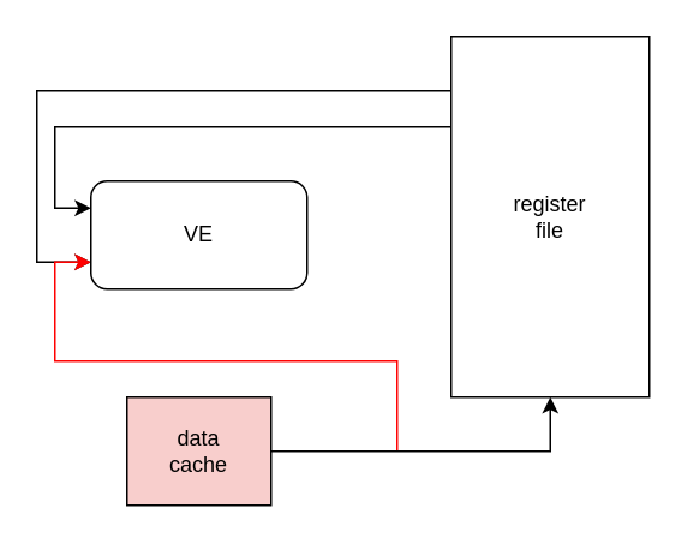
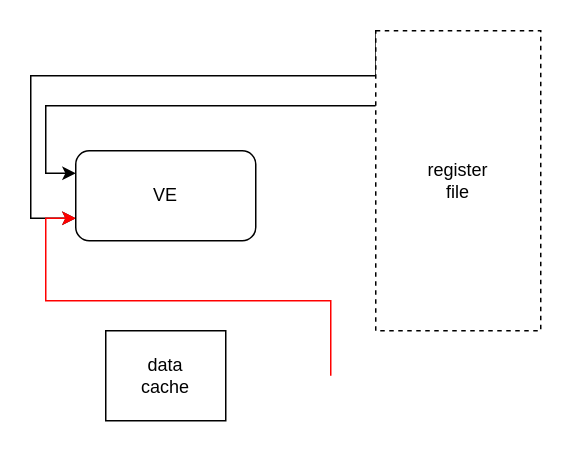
- <mxCell id="4" value="&lt;div&gt;register&lt;/div&gt;&lt;div&gt;file&lt;br&gt;&lt;/div&gt;" style="rounded=0;whiteSpace=wrap;html=1;" vertex="1" parent="1"><mxGeometry x="250" y="20" width="110" height="200" as="geometry" /></mxCell>
+ <mxCell id="4" value="&lt;div&gt;register&lt;/div&gt;&lt;div&gt;file&lt;br&gt;&lt;/div&gt;" style="rounded=0;whiteSpace=wrap;html=1;dashed=1;" vertex="1" parent="1"><mxGeometry x="250" y="20" width="110" height="200" as="geometry" /></mxCell>
- <mxCell id="8" value="&lt;div&gt;data&lt;/div&gt;&lt;div&gt;cache&lt;br&gt;&lt;/div&gt;" style="rounded=0;whiteSpace=wrap;html=1;fillColor=#f8cecc;" vertex="1" parent="1"><mxGeometry x="70" y="220" width="80" height="60" as="geometry" /></mxCell>
+ <mxCell id="8" value="&lt;div&gt;data&lt;/div&gt;&lt;div&gt;cache&lt;br&gt;&lt;/div&gt;" style="rounded=0;whiteSpace=wrap;html=1;" vertex="1" parent="1"><mxGeometry x="70" y="220" width="80" height="60" as="geometry" /></mxCell>
- <mxCell id="7" style="edgeStyle=orthogonalEdgeStyle;rounded=0;orthogonalLoop=1;jettySize=auto;html=1;exitX=1;exitY=0.5;exitDx=0;exitDy=0;entryX=0.5;entryY=1;entryDx=0;entryDy=0;" edge="1" parent="1" source="8" target="4"><mxGeometry relative="1" as="geometry" /></mxCell>
